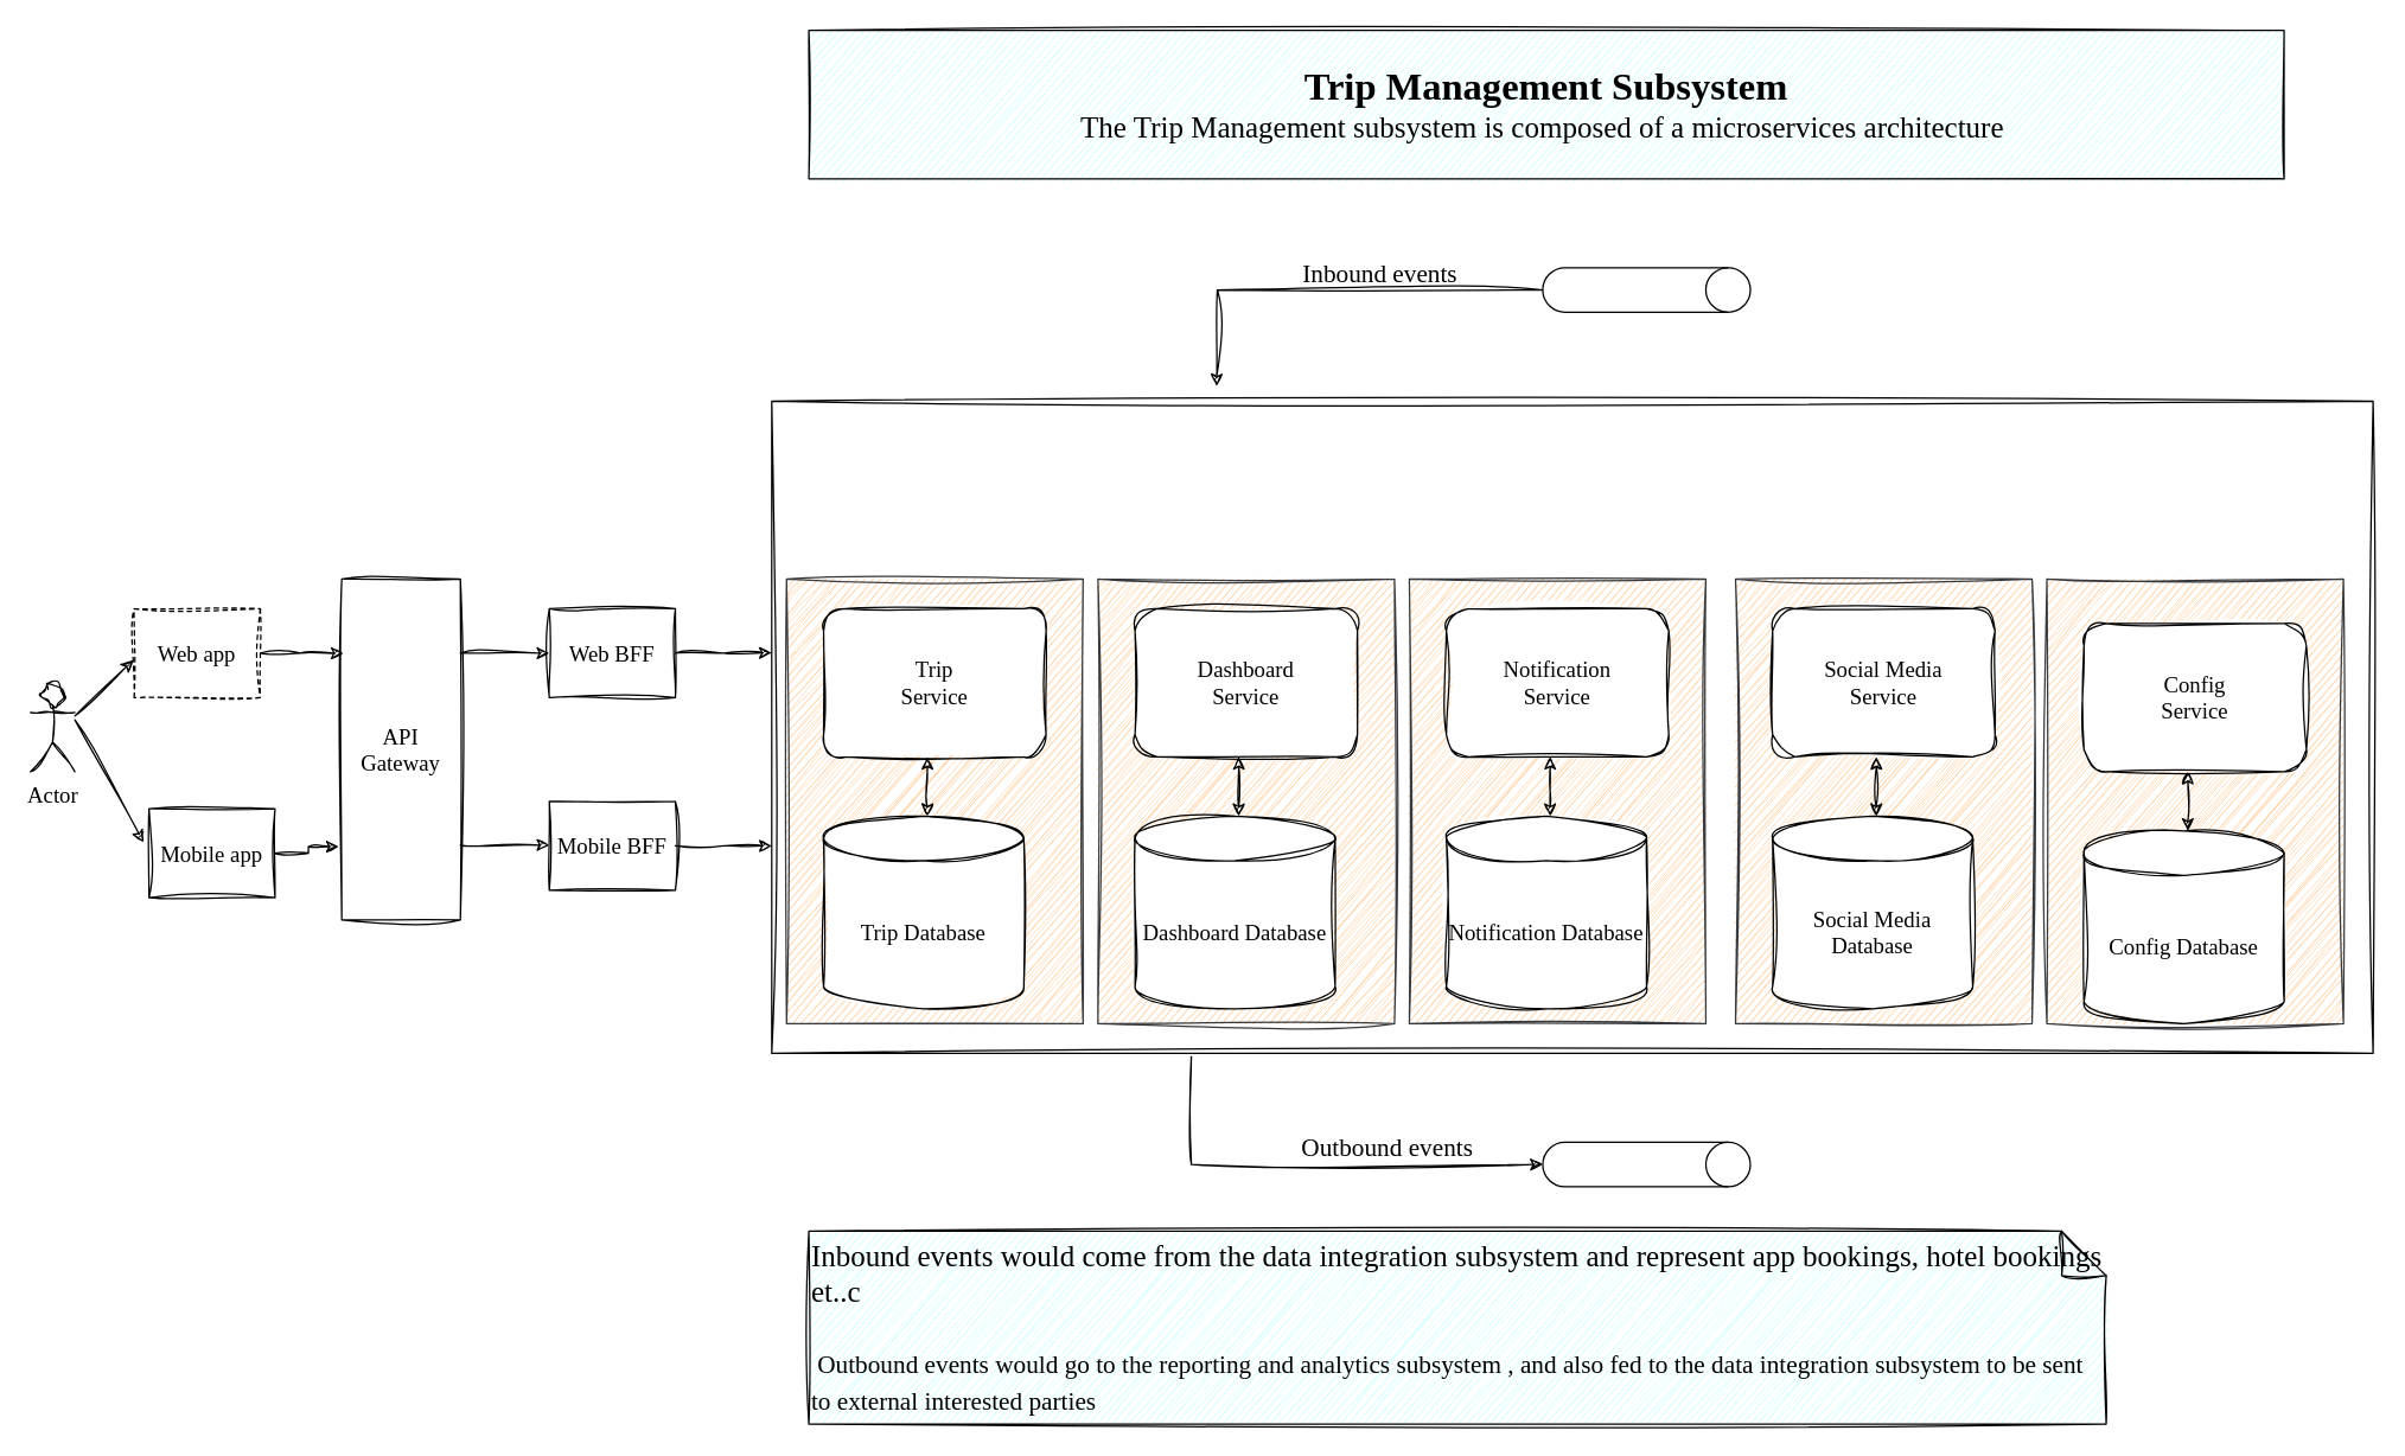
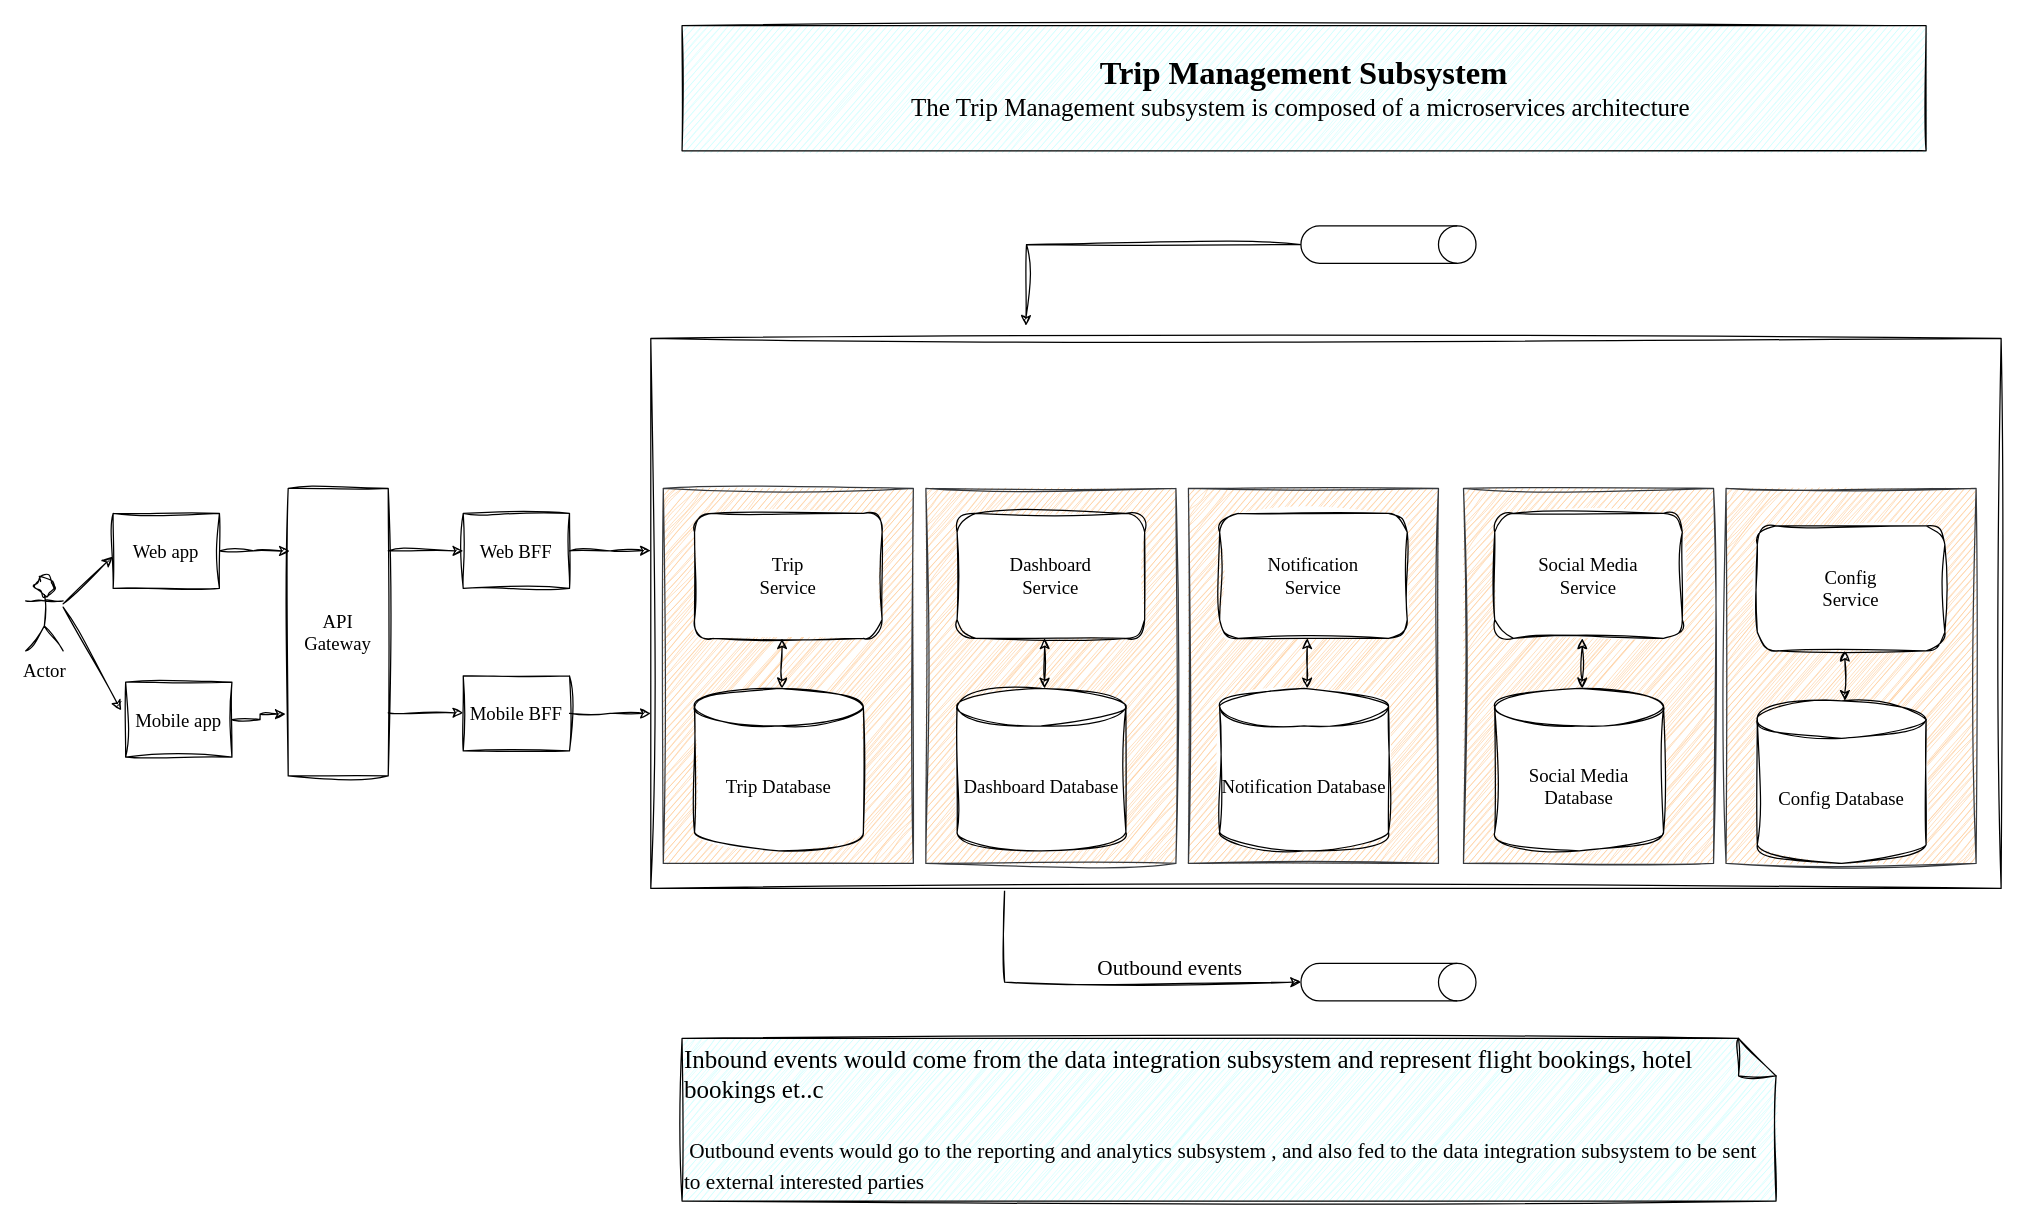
- <mxCell id="40" value="Inbound events" style="text;html=1;align=center;verticalAlign=middle;resizable=0;points=[];autosize=1;strokeColor=none;fillColor=none;fontSize=17;fontFamily=Architects Daughter;sketch=1;hachureGap=4;jiggle=2;curveFitting=1;fontSource=https%3A%2F%2Ffonts.googleapis.com%2Fcss%3Ffamily%3DArchitects%2BDaughter;" parent="1" vertex="1"><mxGeometry x="860" y="170" width="140" height="30" as="geometry" /></mxCell>
- <mxCell id="11" value="Web app" style="rounded=0;whiteSpace=wrap;html=1;sketch=1;hachureGap=4;jiggle=2;curveFitting=1;strokeColor=default;fontFamily=Architects Daughter;fontSource=https%3A%2F%2Ffonts.googleapis.com%2Fcss%3Ffamily%3DArchitects%2BDaughter;fontSize=15;fillColor=default;gradientColor=none;dashed=1;" parent="1" vertex="1"><mxGeometry x="90" y="410" width="85" height="60" as="geometry" /></mxCell>
+ <mxCell id="11" value="Web app" style="rounded=0;whiteSpace=wrap;html=1;sketch=1;hachureGap=4;jiggle=2;curveFitting=1;strokeColor=default;fontFamily=Architects Daughter;fontSource=https%3A%2F%2Ffonts.googleapis.com%2Fcss%3Ffamily%3DArchitects%2BDaughter;fontSize=15;fillColor=default;gradientColor=none;" parent="1" vertex="1"><mxGeometry x="90" y="410" width="85" height="60" as="geometry" /></mxCell>
- <mxCell id="44" value="Inbound events would come from the data integration subsystem and represent app bookings, hotel bookings et..c&lt;br style=&quot;border-color: var(--border-color); font-size: 17px; text-align: center;&quot;&gt;&lt;br style=&quot;border-color: var(--border-color); font-size: 17px; text-align: center;&quot;&gt;&lt;span style=&quot;font-size: 17px; text-align: center;&quot;&gt;&amp;nbsp;Outbound events would go to the reporting and analytics subsystem , and also fed to the data integration subsystem to be sent to external interested parties&lt;/span&gt;" style="shape=note;whiteSpace=wrap;html=1;backgroundOutline=1;darkOpacity=0.05;sketch=1;hachureGap=4;jiggle=2;curveFitting=1;fontFamily=Architects Daughter;fontSource=https%3A%2F%2Ffonts.googleapis.com%2Fcss%3Ffamily%3DArchitects%2BDaughter;fontSize=20;align=left;fillColor=#CCFFFF;" parent="1" vertex="1"><mxGeometry x="545" y="830" width="875" height="130" as="geometry" /></mxCell>
+ <mxCell id="44" value="Inbound events would come from the data integration subsystem and represent flight bookings, hotel bookings et..c&lt;br style=&quot;border-color: var(--border-color); font-size: 17px; text-align: center;&quot;&gt;&lt;br style=&quot;border-color: var(--border-color); font-size: 17px; text-align: center;&quot;&gt;&lt;span style=&quot;font-size: 17px; text-align: center;&quot;&gt;&amp;nbsp;Outbound events would go to the reporting and analytics subsystem , and also fed to the data integration subsystem to be sent to external interested parties&lt;/span&gt;" style="shape=note;whiteSpace=wrap;html=1;backgroundOutline=1;darkOpacity=0.05;sketch=1;hachureGap=4;jiggle=2;curveFitting=1;fontFamily=Architects Daughter;fontSource=https%3A%2F%2Ffonts.googleapis.com%2Fcss%3Ffamily%3DArchitects%2BDaughter;fontSize=20;align=left;fillColor=#CCFFFF;" parent="1" vertex="1"><mxGeometry x="545" y="830" width="875" height="130" as="geometry" /></mxCell>
